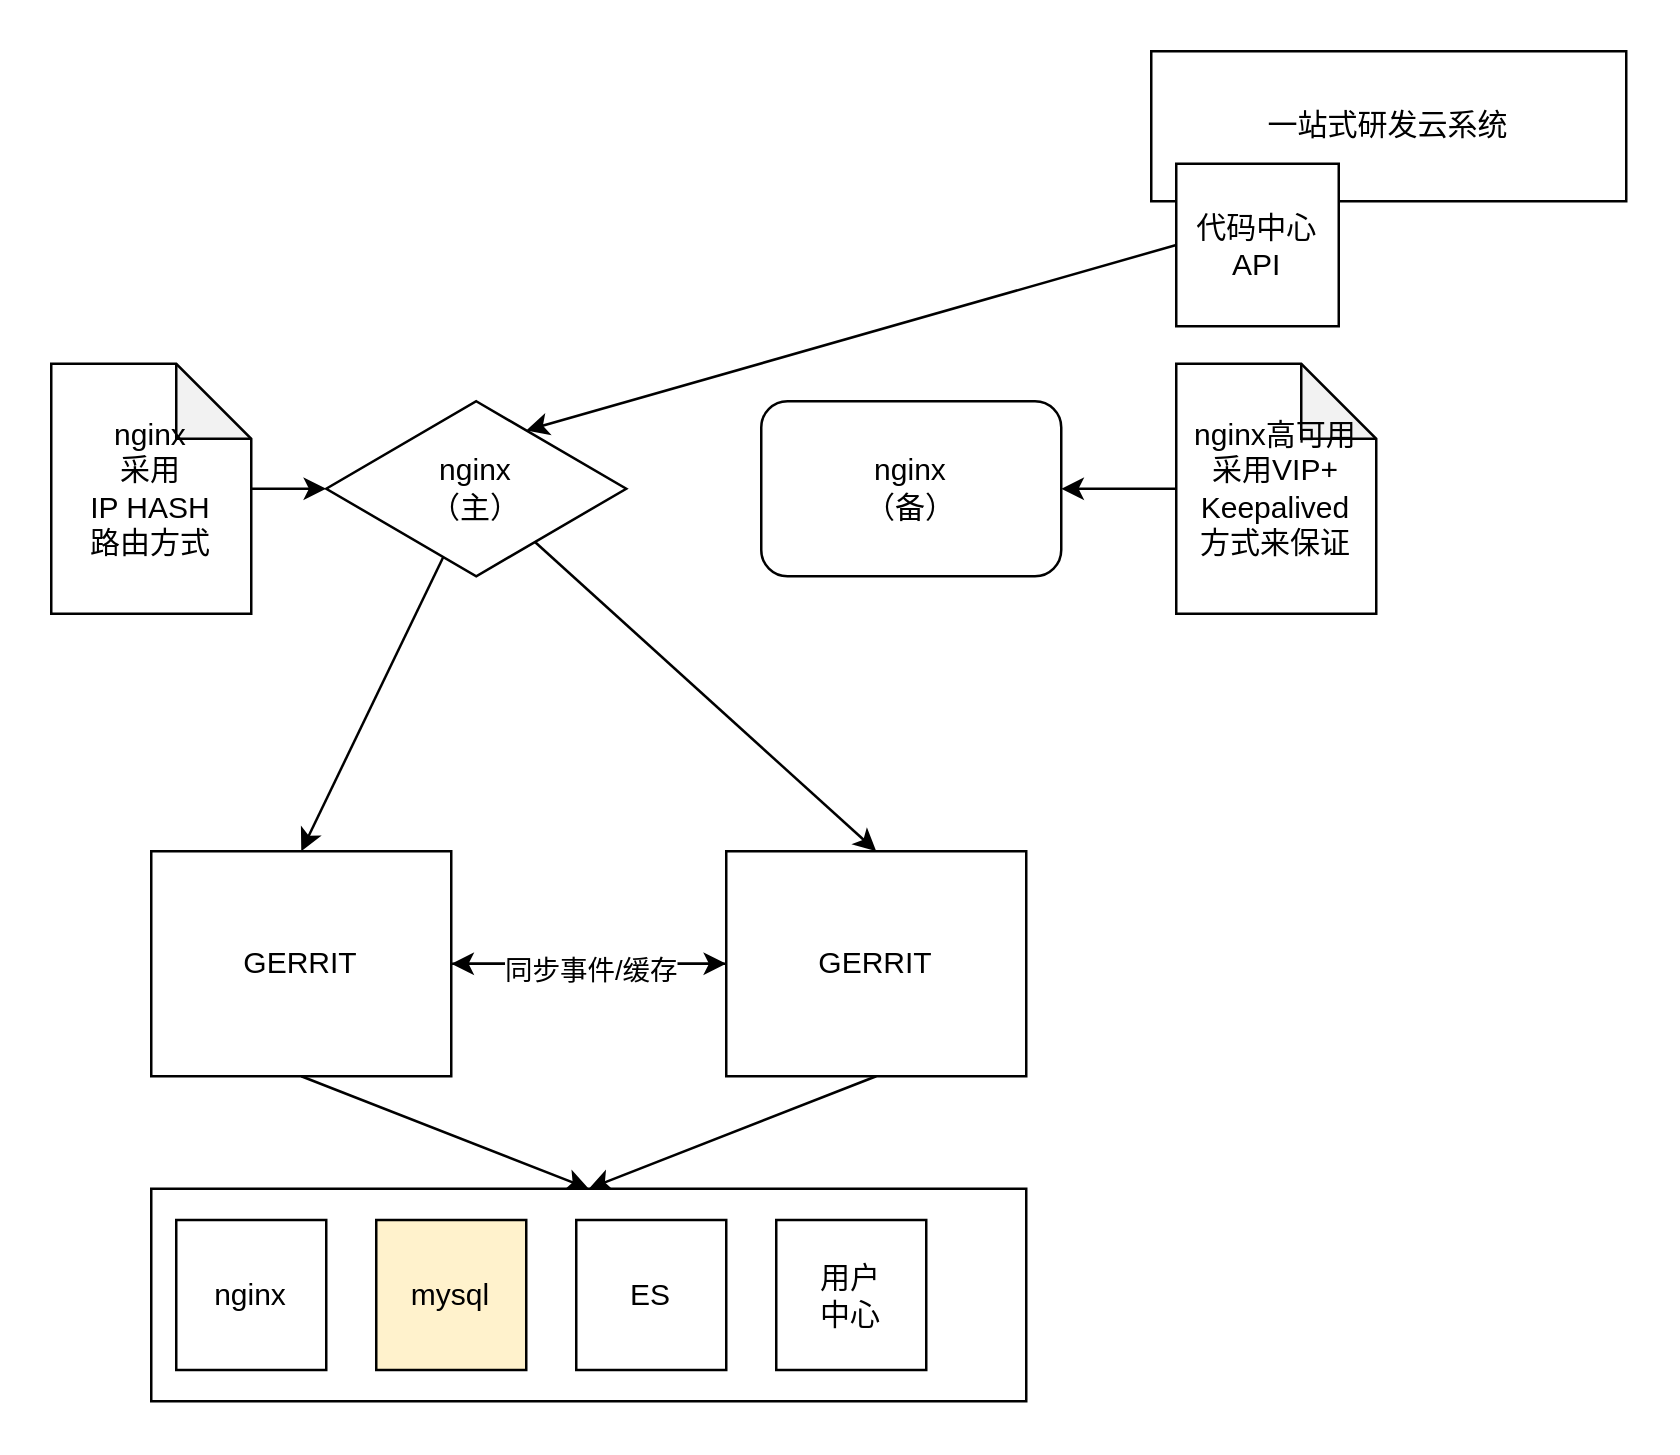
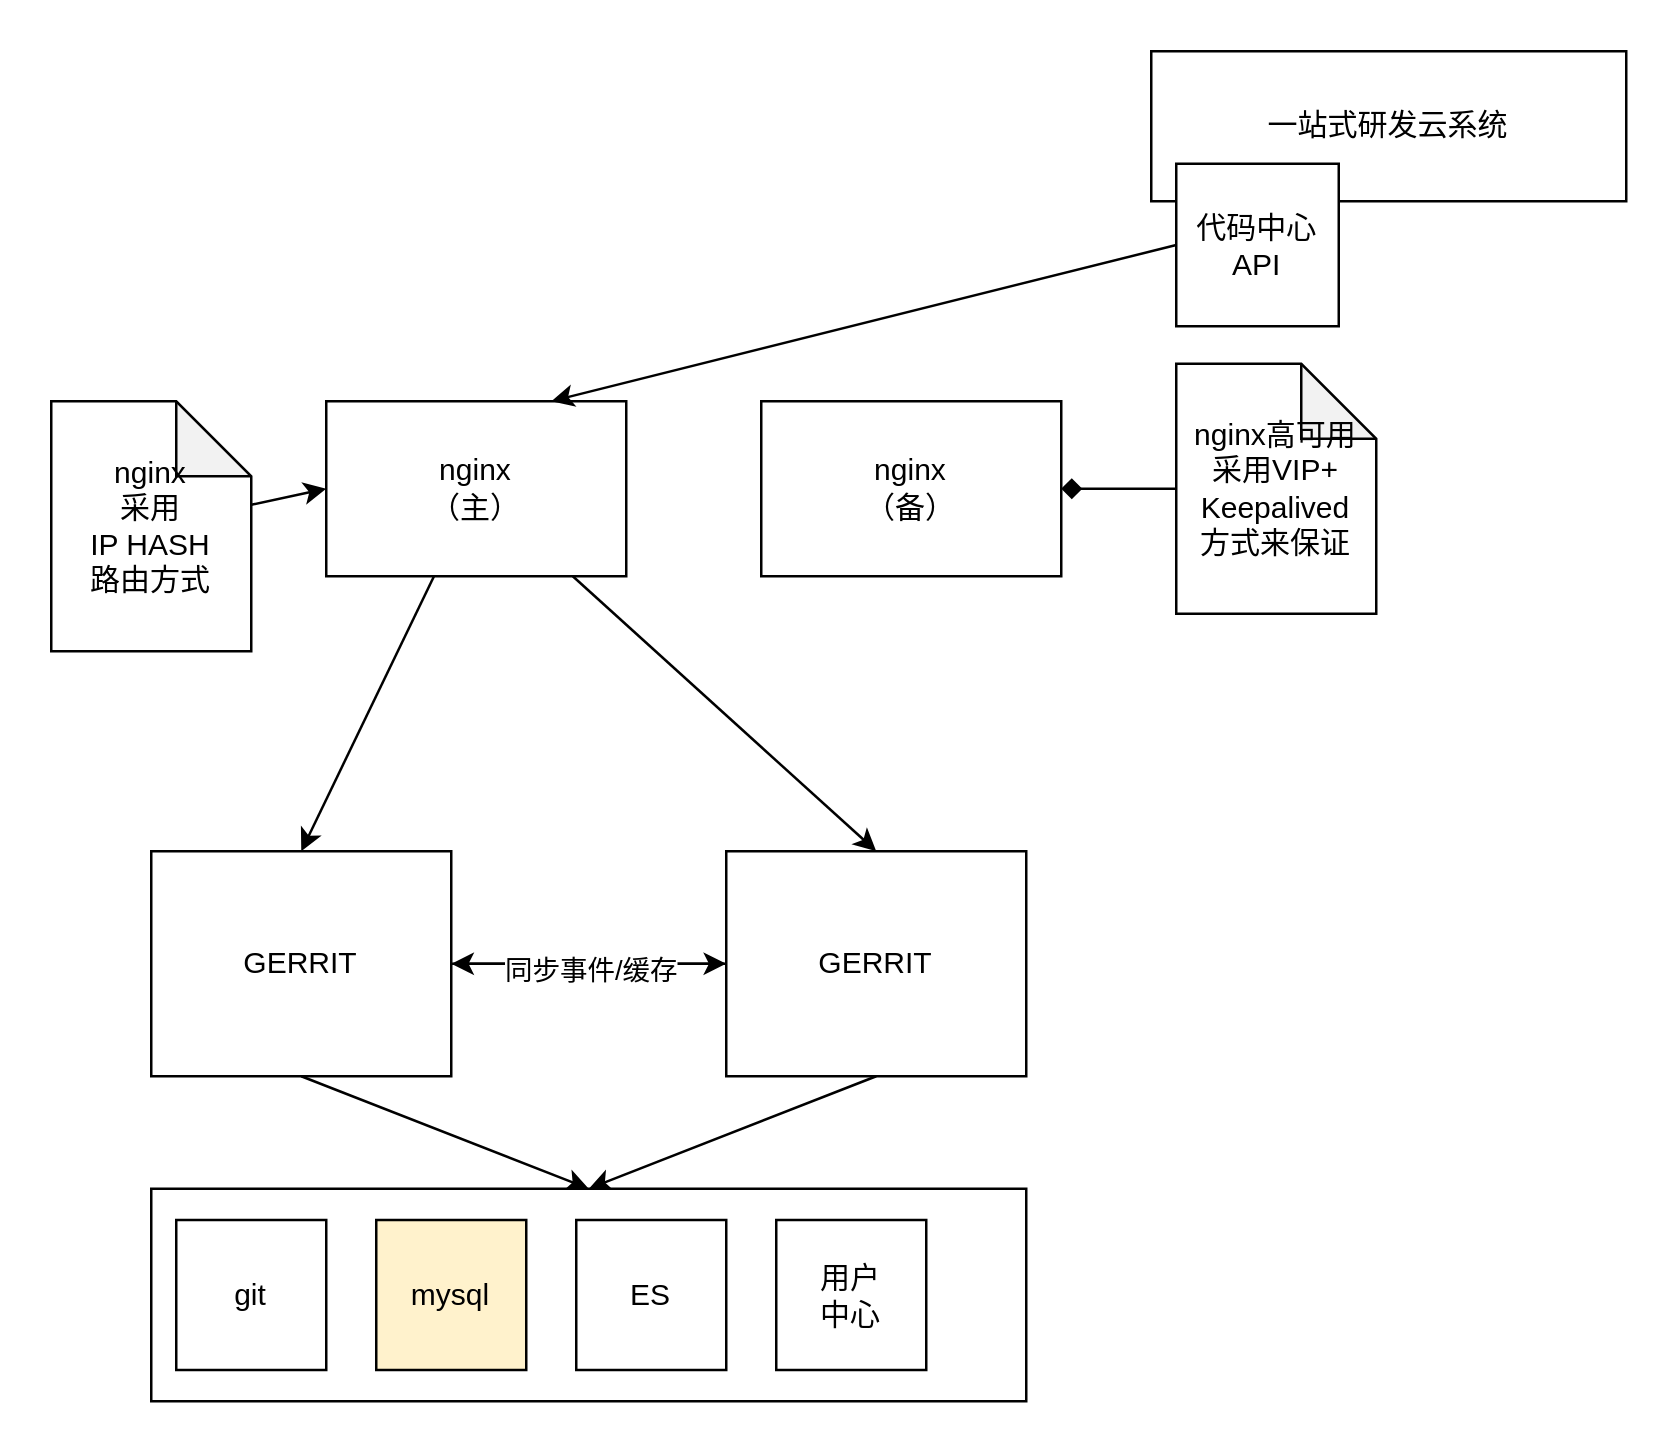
- <mxCell id="14" value="nginx&lt;br&gt;采用&lt;br&gt;IP HASH&lt;br&gt;路由方式" style="shape=note;whiteSpace=wrap;html=1;backgroundOutline=1;darkOpacity=0.05;" vertex="1" parent="1"><mxGeometry x="20" y="145" width="80" height="100" as="geometry" /></mxCell>
+ <mxCell id="14" value="nginx&lt;br&gt;采用&lt;br&gt;IP HASH&lt;br&gt;路由方式" style="shape=note;whiteSpace=wrap;html=1;backgroundOutline=1;darkOpacity=0.05;" vertex="1" parent="1"><mxGeometry x="20" y="160" width="80" height="100" as="geometry" /></mxCell>
- <mxCell id="4" value="nginx&lt;br&gt;（主）" style="rhombus;whiteSpace=wrap;html=1;" vertex="1" parent="1"><mxGeometry x="130" y="160" width="120" height="70" as="geometry" /></mxCell>
+ <mxCell id="4" value="nginx&lt;br&gt;（主）" style="rounded=0;whiteSpace=wrap;html=1;" vertex="1" parent="1"><mxGeometry x="130" y="160" width="120" height="70" as="geometry" /></mxCell>
- <mxCell id="5" value="nginx&lt;br&gt;（备）" style="whiteSpace=wrap;html=1;rounded=1;" vertex="1" parent="1"><mxGeometry x="304" y="160" width="120" height="70" as="geometry" /></mxCell>
+ <mxCell id="5" value="nginx&lt;br&gt;（备）" style="rounded=0;whiteSpace=wrap;html=1;" vertex="1" parent="1"><mxGeometry x="304" y="160" width="120" height="70" as="geometry" /></mxCell>
- <mxCell id="15" style="edgeStyle=none;rounded=0;orthogonalLoop=1;jettySize=auto;html=1;" edge="1" parent="1" source="16" target="5"><mxGeometry relative="1" as="geometry" /></mxCell>
+ <mxCell id="15" style="edgeStyle=none;rounded=0;orthogonalLoop=1;jettySize=auto;html=1;endArrow=diamond;" edge="1" parent="1" source="16" target="5"><mxGeometry relative="1" as="geometry" /></mxCell>
- <mxCell id="18" value="nginx" style="whiteSpace=wrap;html=1;aspect=fixed;" vertex="1" parent="1"><mxGeometry x="70" y="487.5" width="60" height="60" as="geometry" /></mxCell>
+ <mxCell id="18" value="git" style="whiteSpace=wrap;html=1;aspect=fixed;" vertex="1" parent="1"><mxGeometry x="70" y="487.5" width="60" height="60" as="geometry" /></mxCell>
